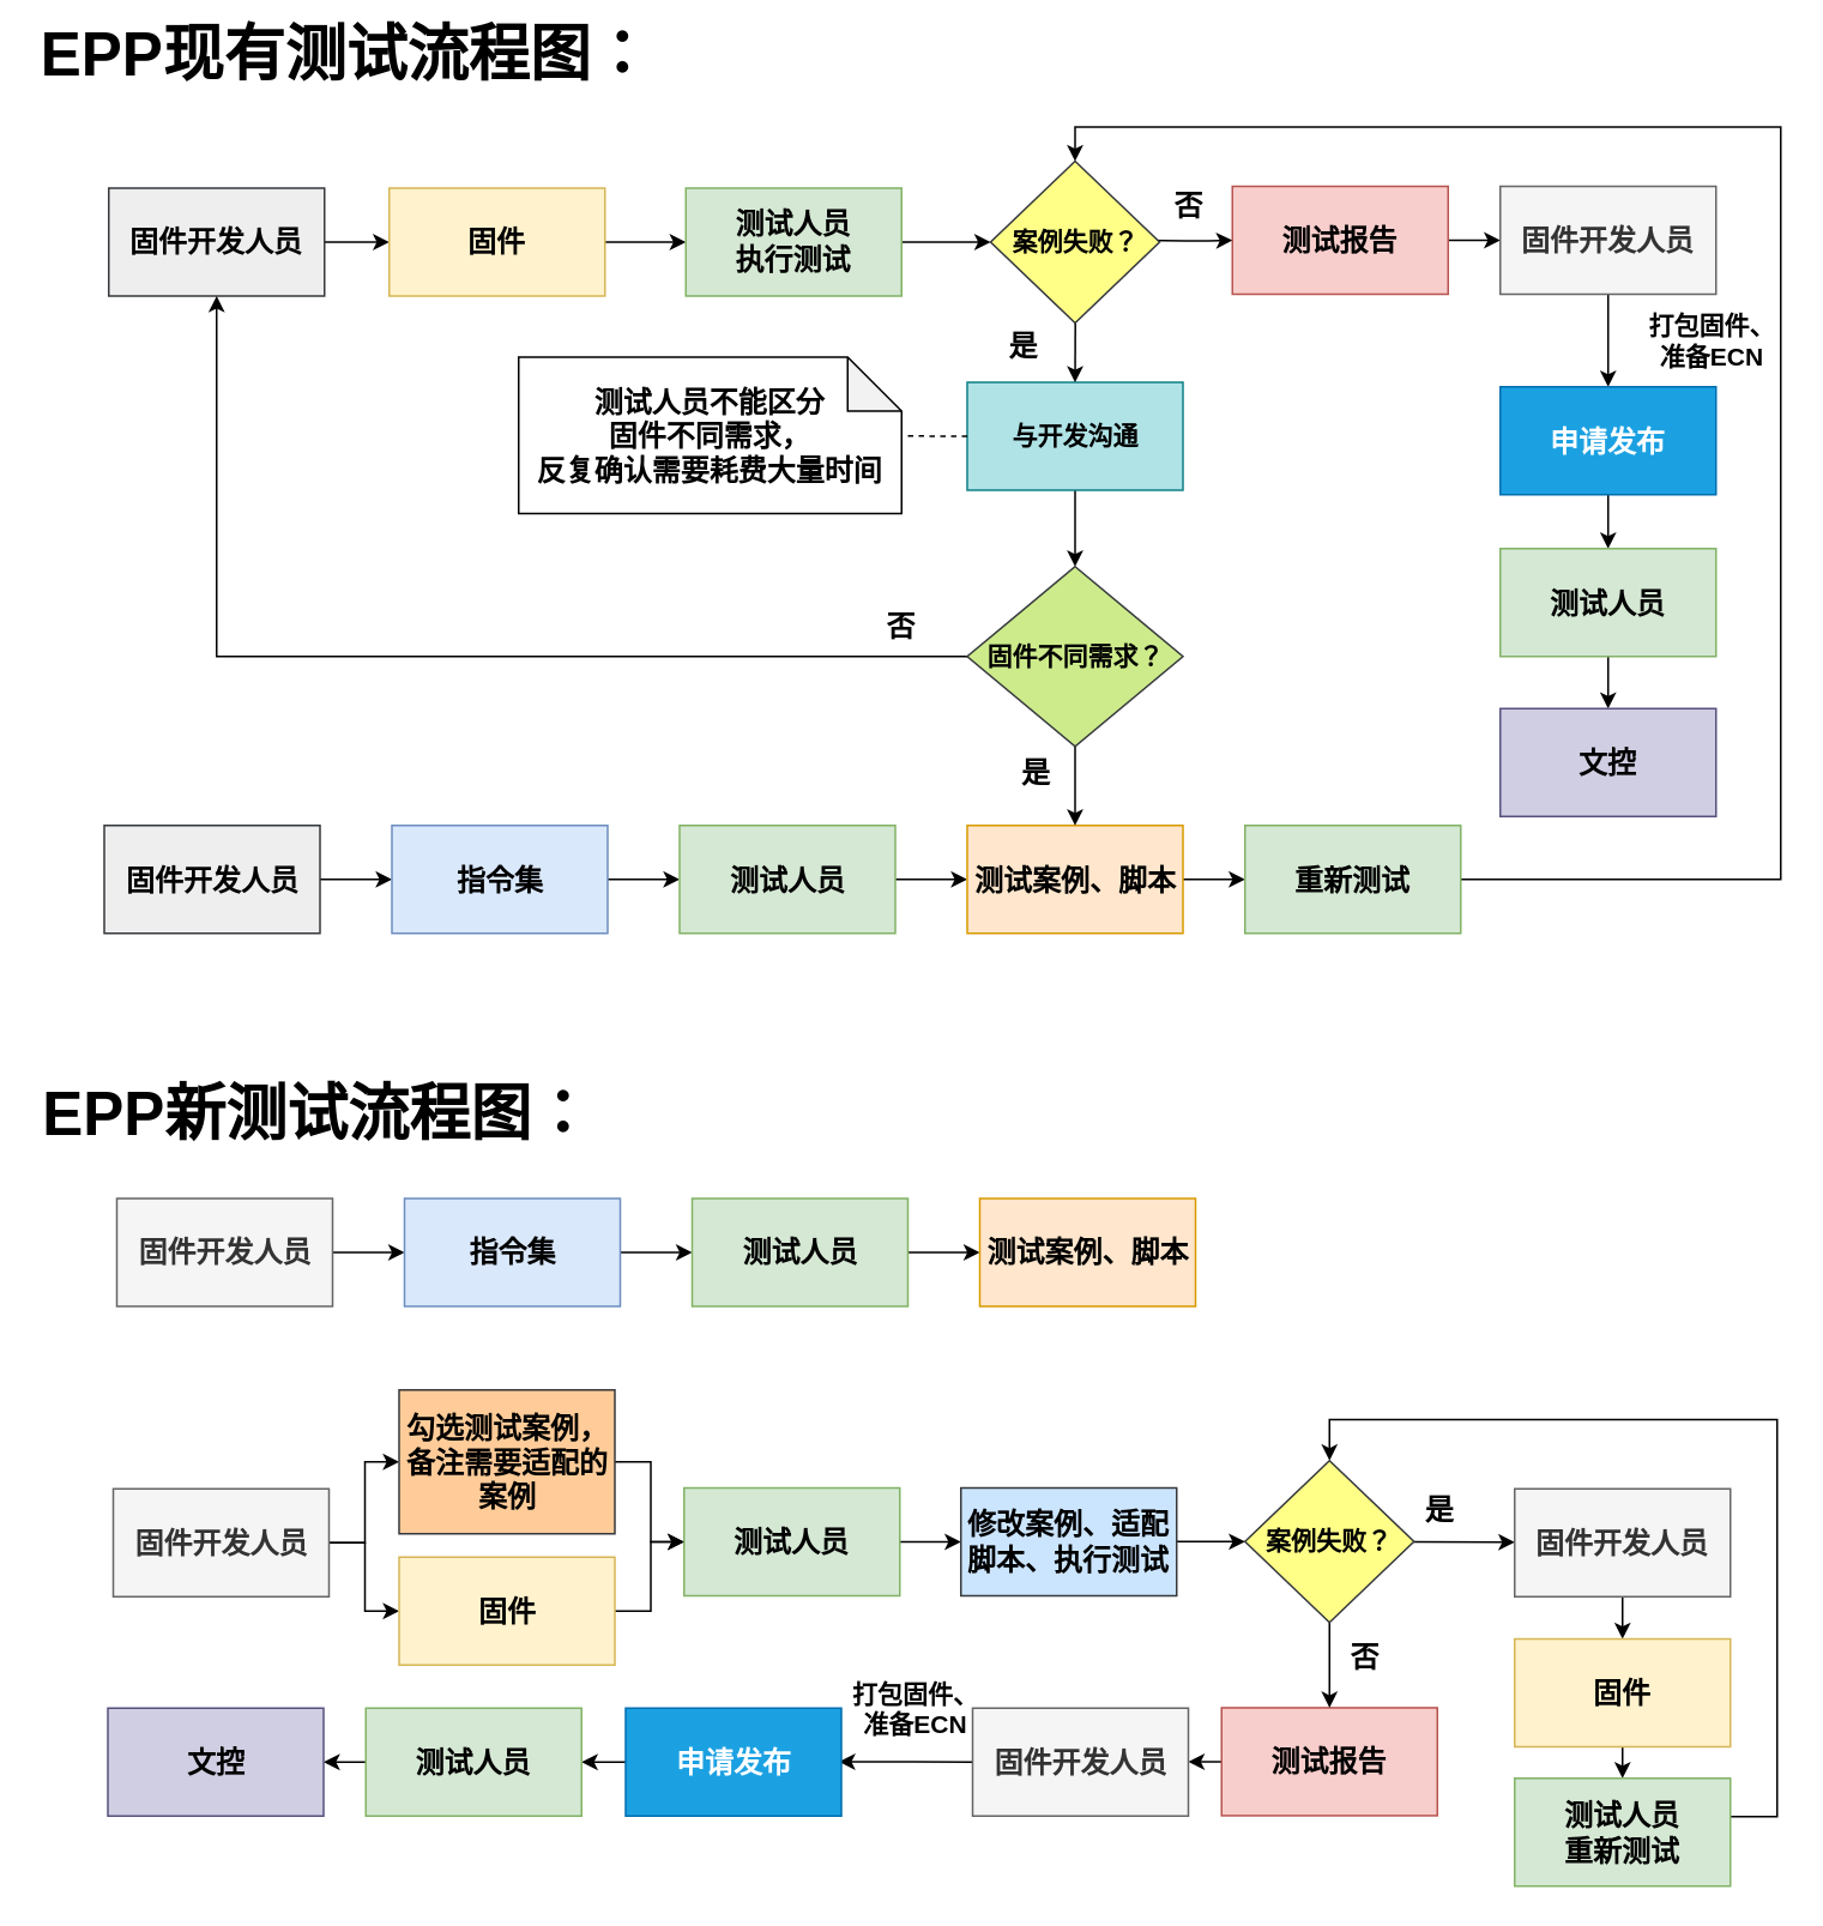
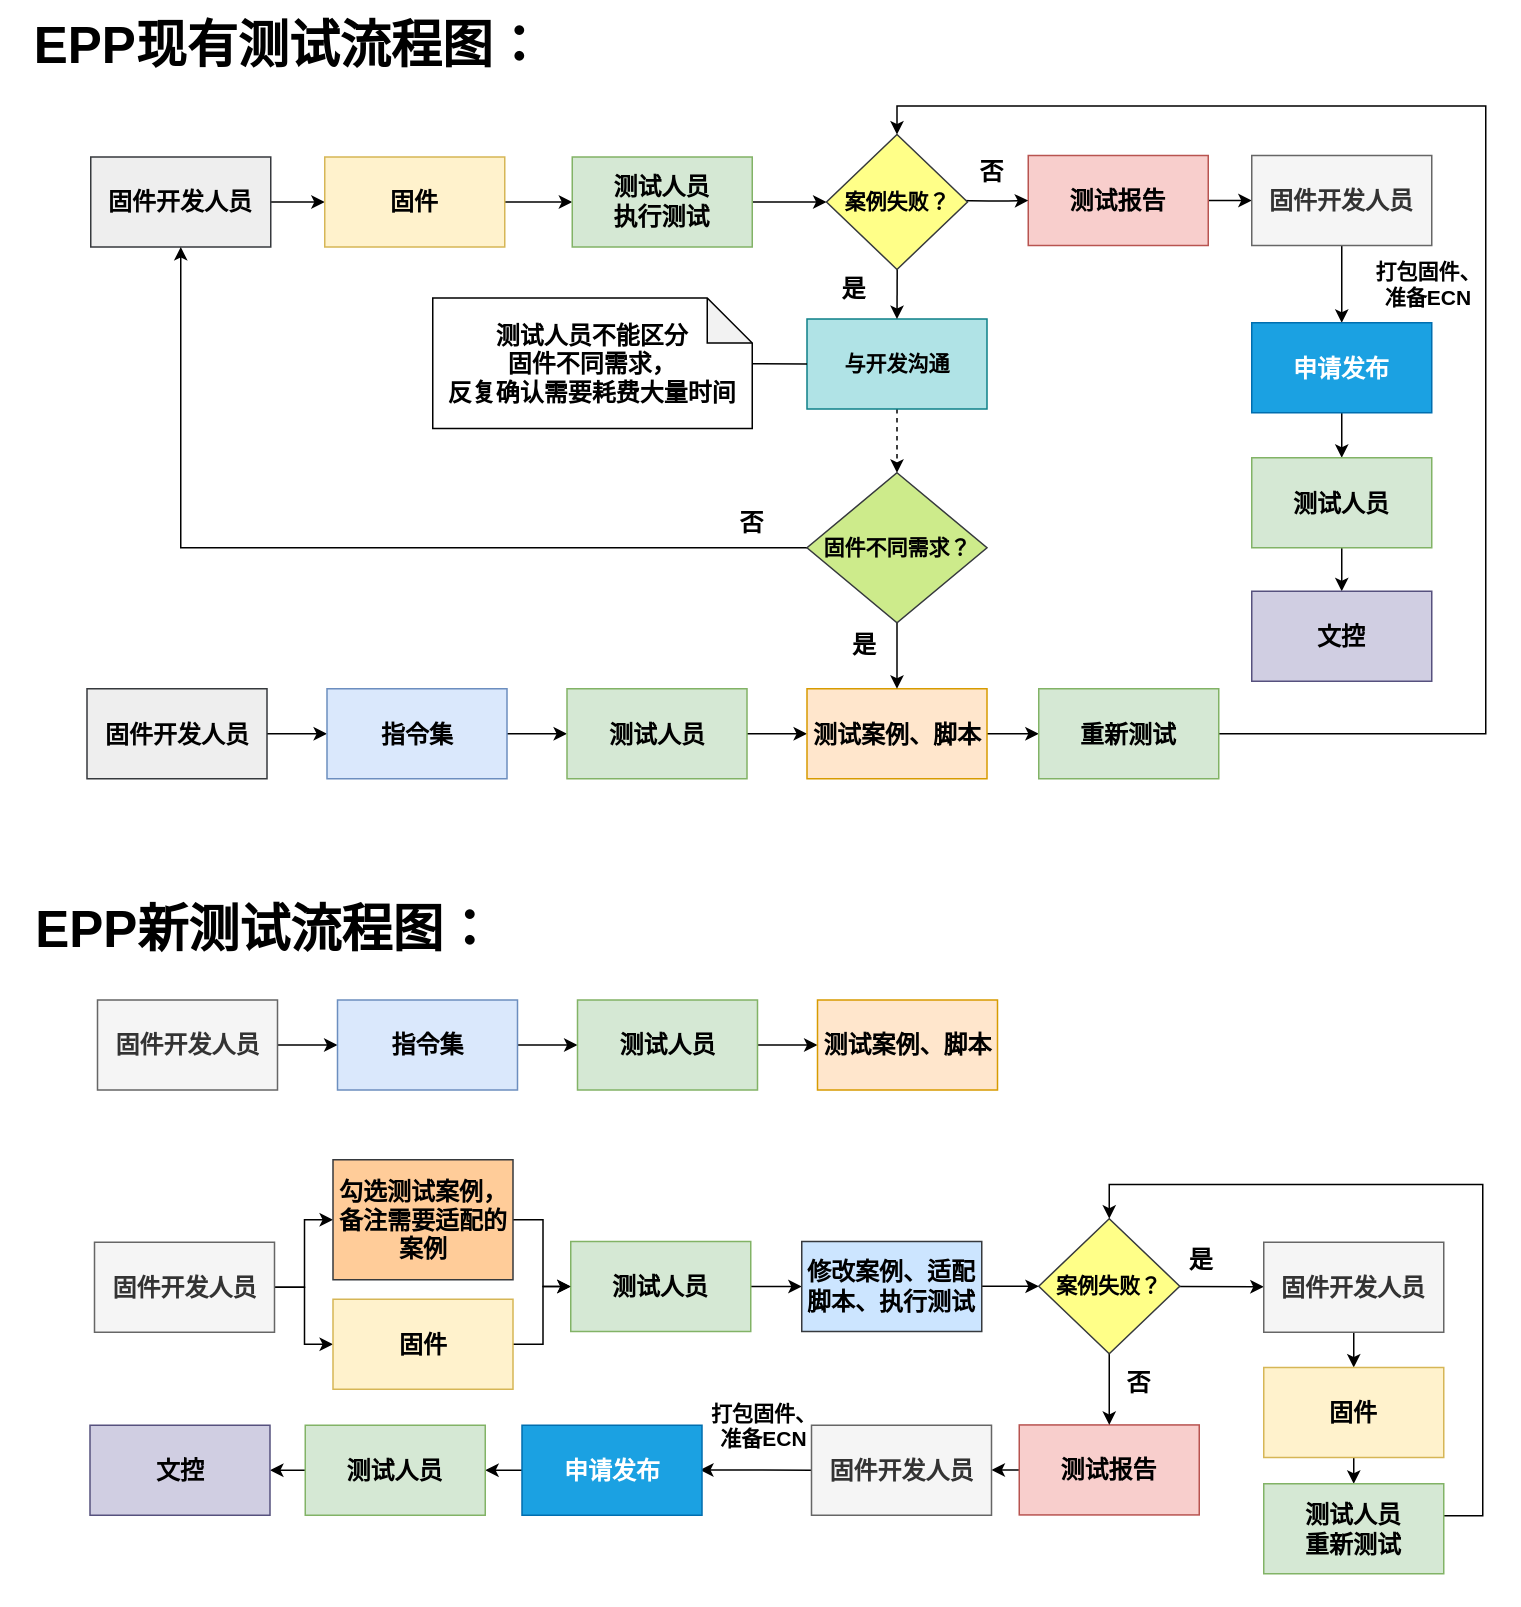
- <mxCell id="79" value="" style="endArrow=none;html=1;fontSize=16;exitX=0;exitY=0.5;exitDx=0;exitDy=0;dashed=1;" edge="1" parent="1" source="25" target="78"><mxGeometry width="50" height="50" relative="1" as="geometry"><mxPoint x="461.5" y="418.5" as="sourcePoint" /><mxPoint x="511.5" y="233" as="targetPoint" /></mxGeometry></mxCell>
+ <mxCell id="79" value="" style="endArrow=none;html=1;fontSize=16;exitX=0;exitY=0.5;exitDx=0;exitDy=0;" edge="1" parent="1" source="25" target="78"><mxGeometry width="50" height="50" relative="1" as="geometry"><mxPoint x="461.5" y="418.5" as="sourcePoint" /><mxPoint x="511.5" y="233" as="targetPoint" /></mxGeometry></mxCell>
- <mxCell id="24" style="edgeStyle=none;rounded=0;orthogonalLoop=1;jettySize=auto;html=1;exitX=0.5;exitY=1;exitDx=0;exitDy=0;fontSize=16;" edge="1" parent="1" source="25" target="70"><mxGeometry relative="1" as="geometry" /></mxCell>
+ <mxCell id="24" style="edgeStyle=none;rounded=0;orthogonalLoop=1;jettySize=auto;html=1;exitX=0.5;exitY=1;exitDx=0;exitDy=0;fontSize=16;dashed=1;" edge="1" parent="1" source="25" target="70"><mxGeometry relative="1" as="geometry" /></mxCell>
